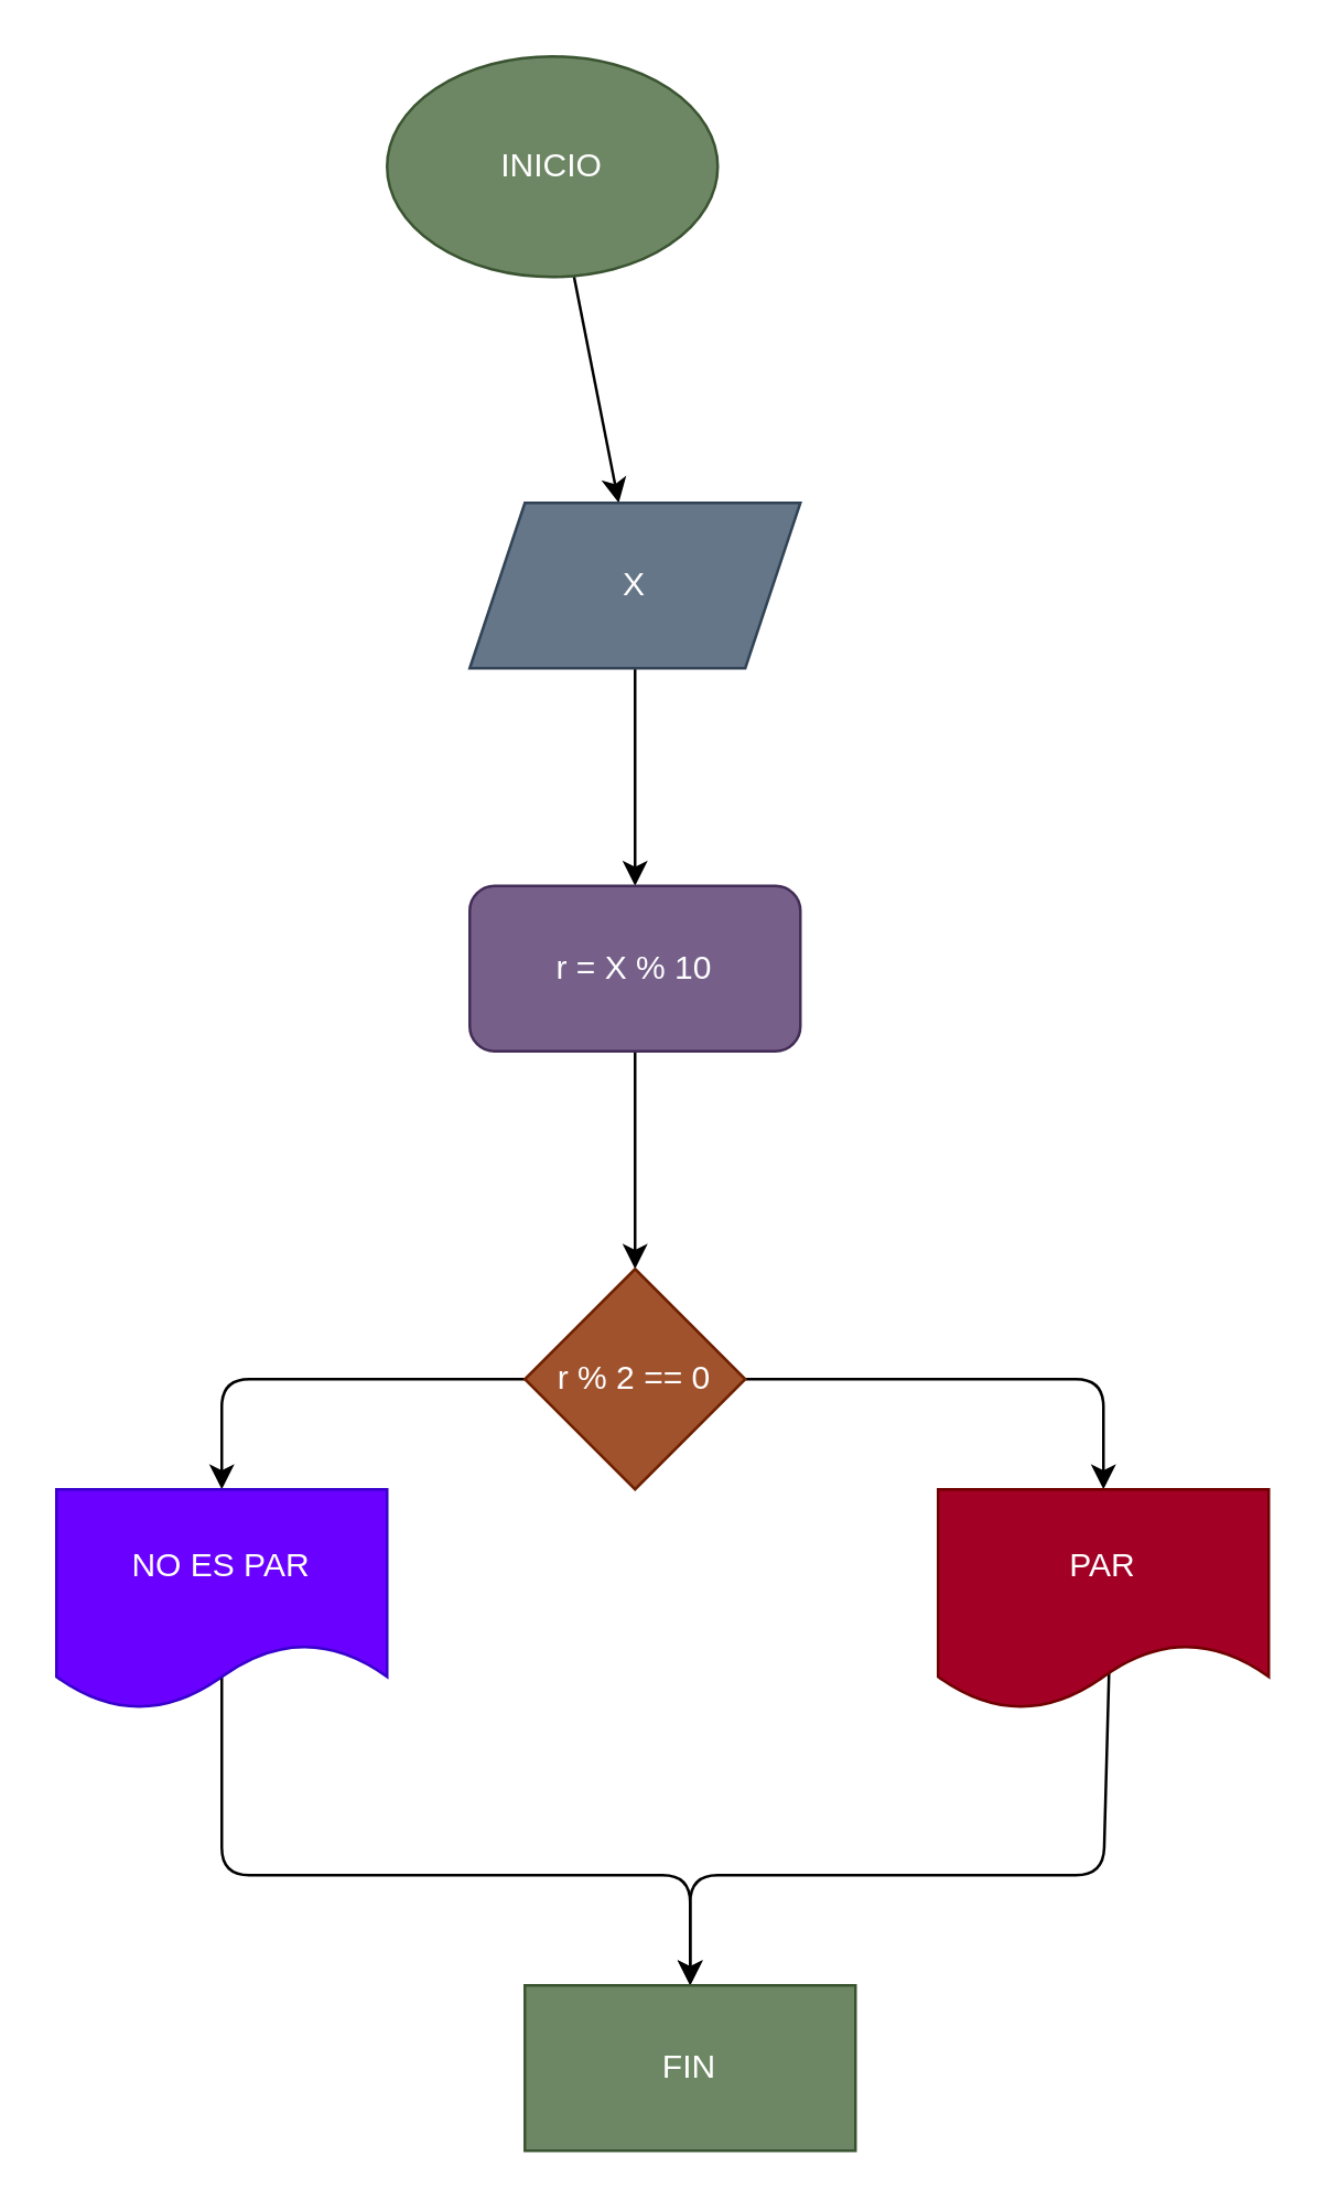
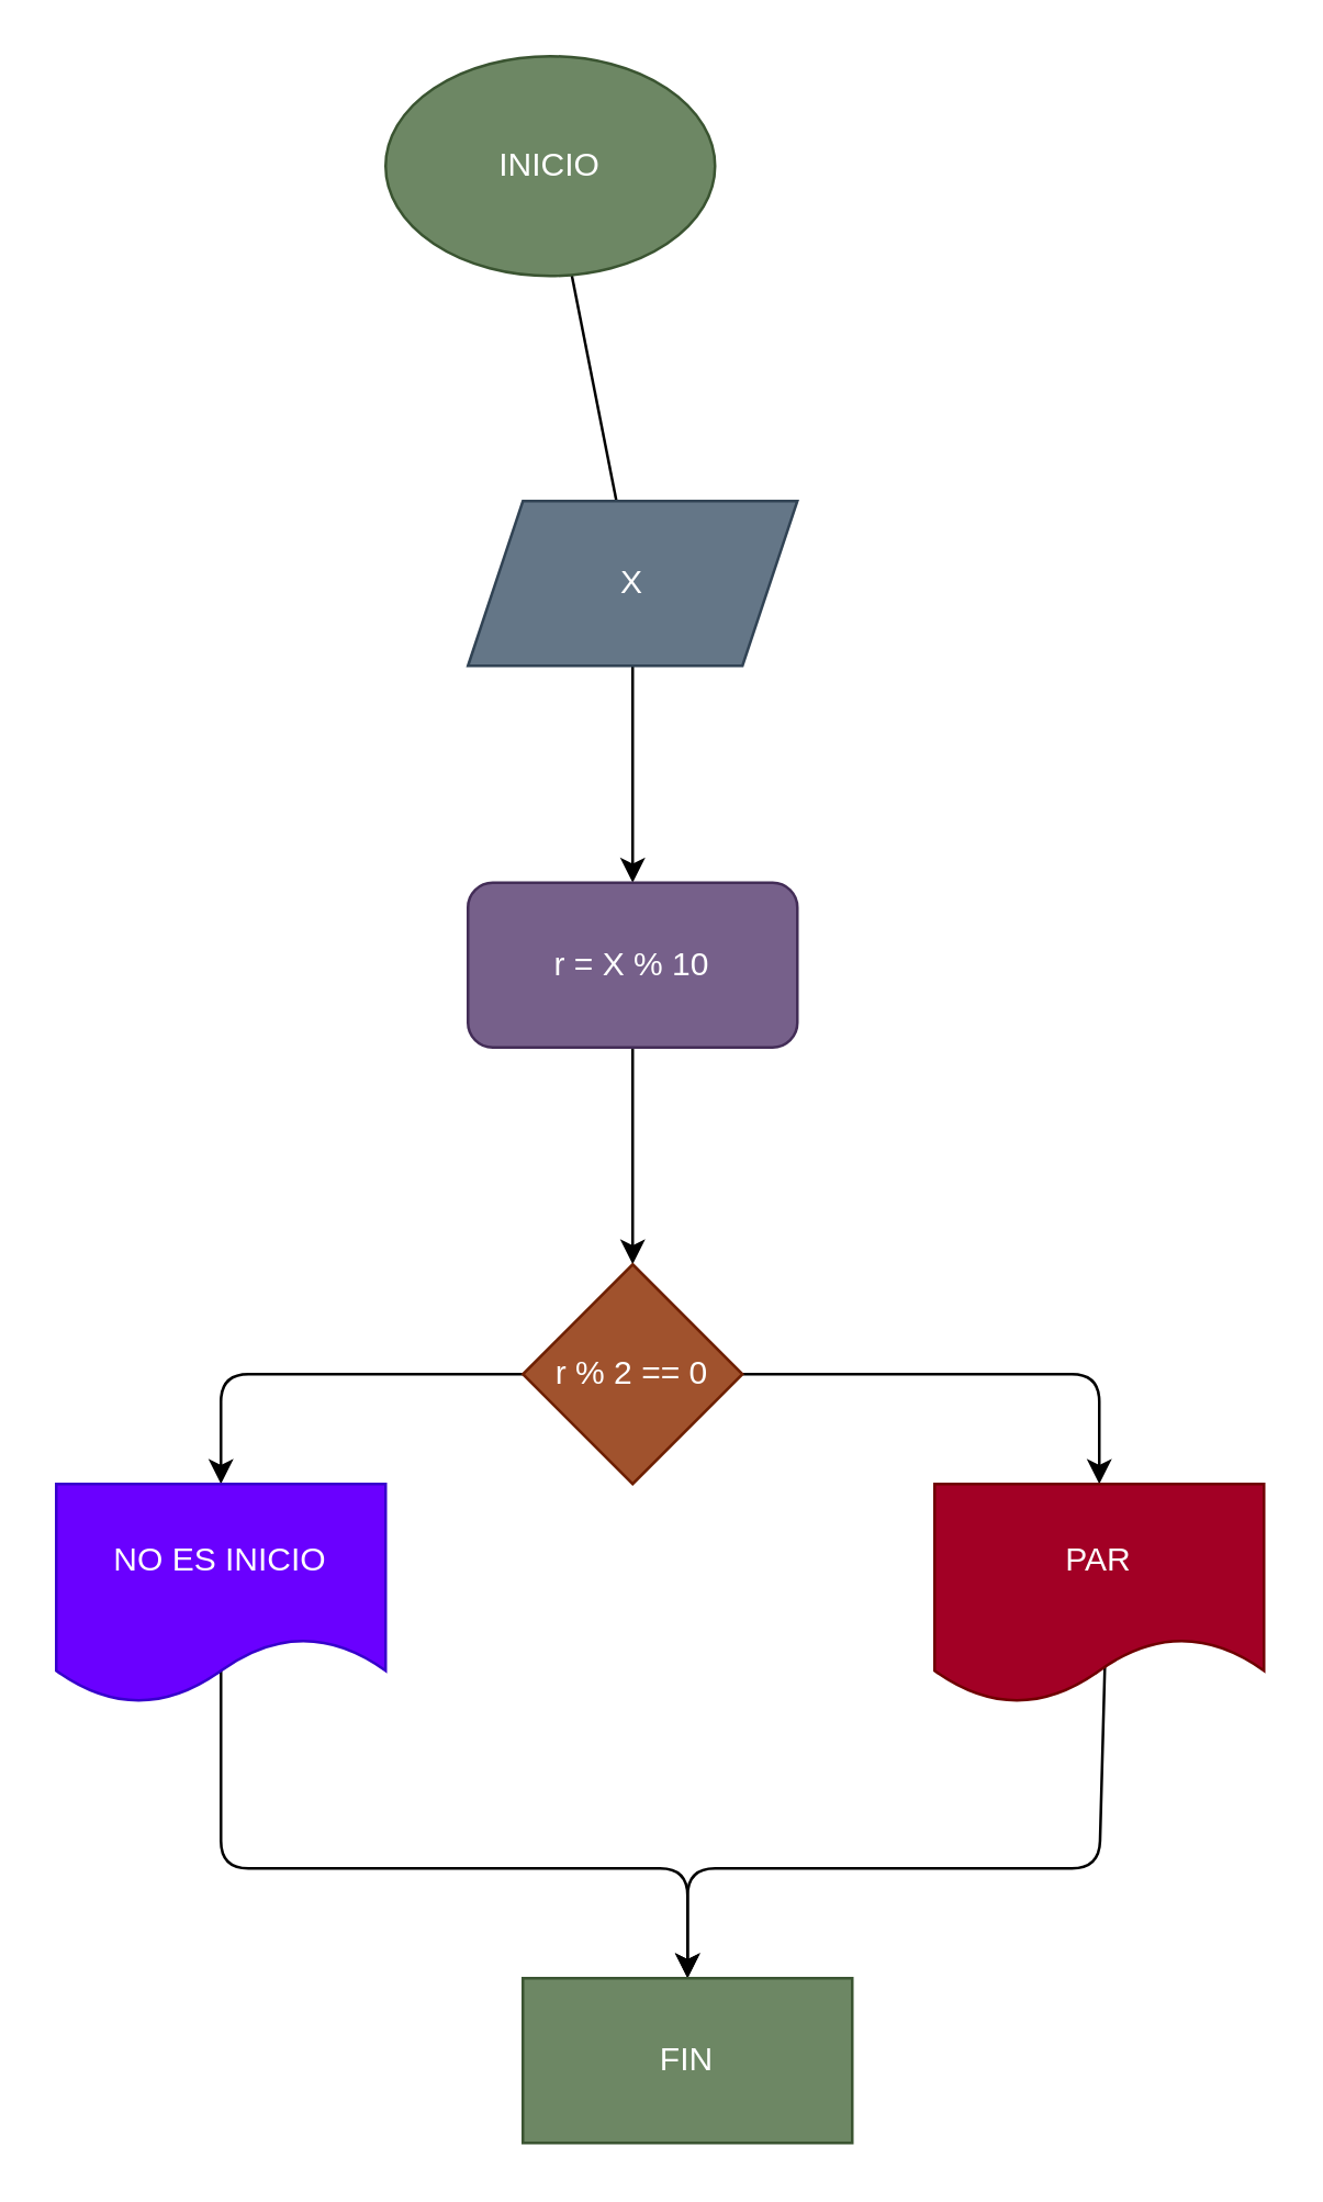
- <mxCell id="2" value="" style="edgeStyle=none;html=1;" parent="1" source="3" target="5" edge="1"><mxGeometry relative="1" as="geometry" /></mxCell>
+ <mxCell id="2" value="" style="edgeStyle=none;html=1;endArrow=none;" parent="1" source="3" target="5" edge="1"><mxGeometry relative="1" as="geometry" /></mxCell>
- <mxCell id="14" value="NO ES PAR" style="shape=document;whiteSpace=wrap;html=1;boundedLbl=1;fillColor=#6a00ff;fontColor=#ffffff;strokeColor=#3700CC;" parent="1" vertex="1"><mxGeometry x="20" y="540" width="120" height="80" as="geometry" /></mxCell>
+ <mxCell id="14" value="NO ES INICIO" style="shape=document;whiteSpace=wrap;html=1;boundedLbl=1;fillColor=#6a00ff;fontColor=#ffffff;strokeColor=#3700CC;" parent="1" vertex="1"><mxGeometry x="20" y="540" width="120" height="80" as="geometry" /></mxCell>
